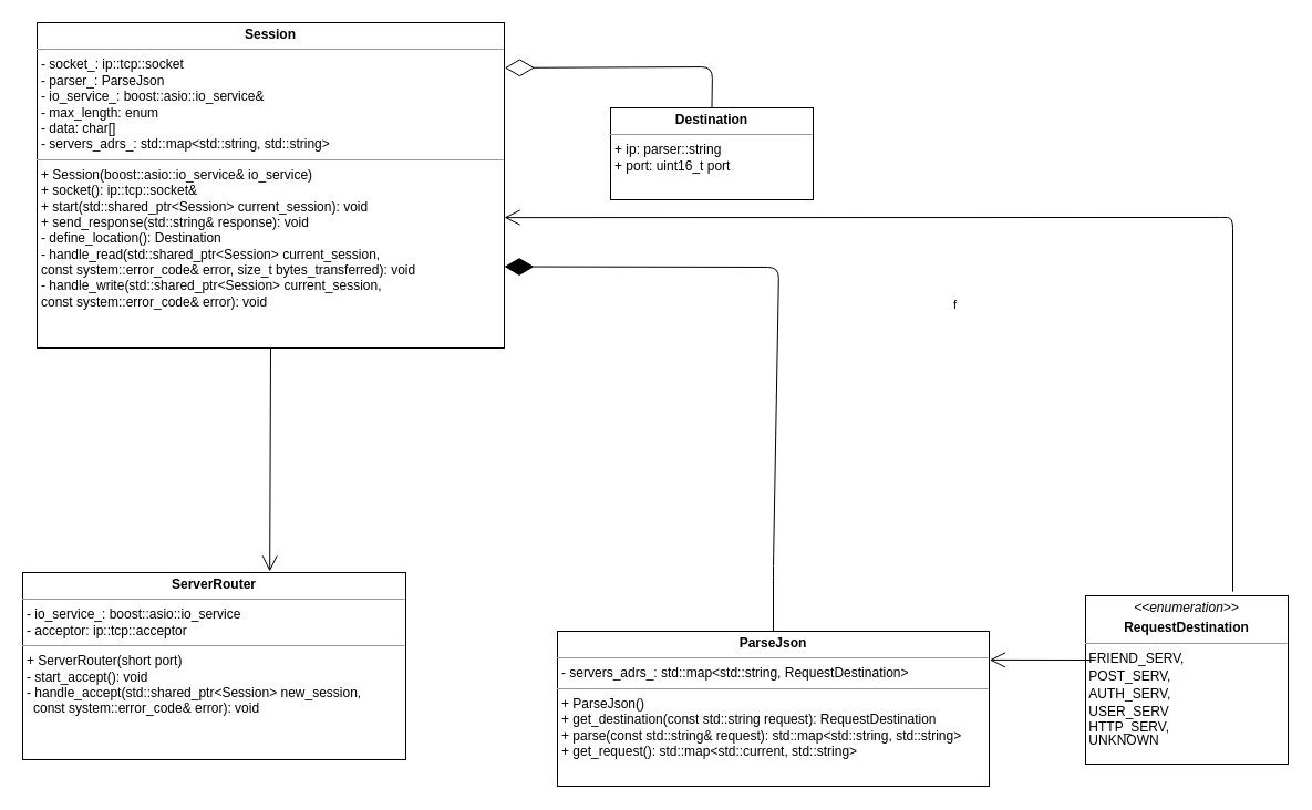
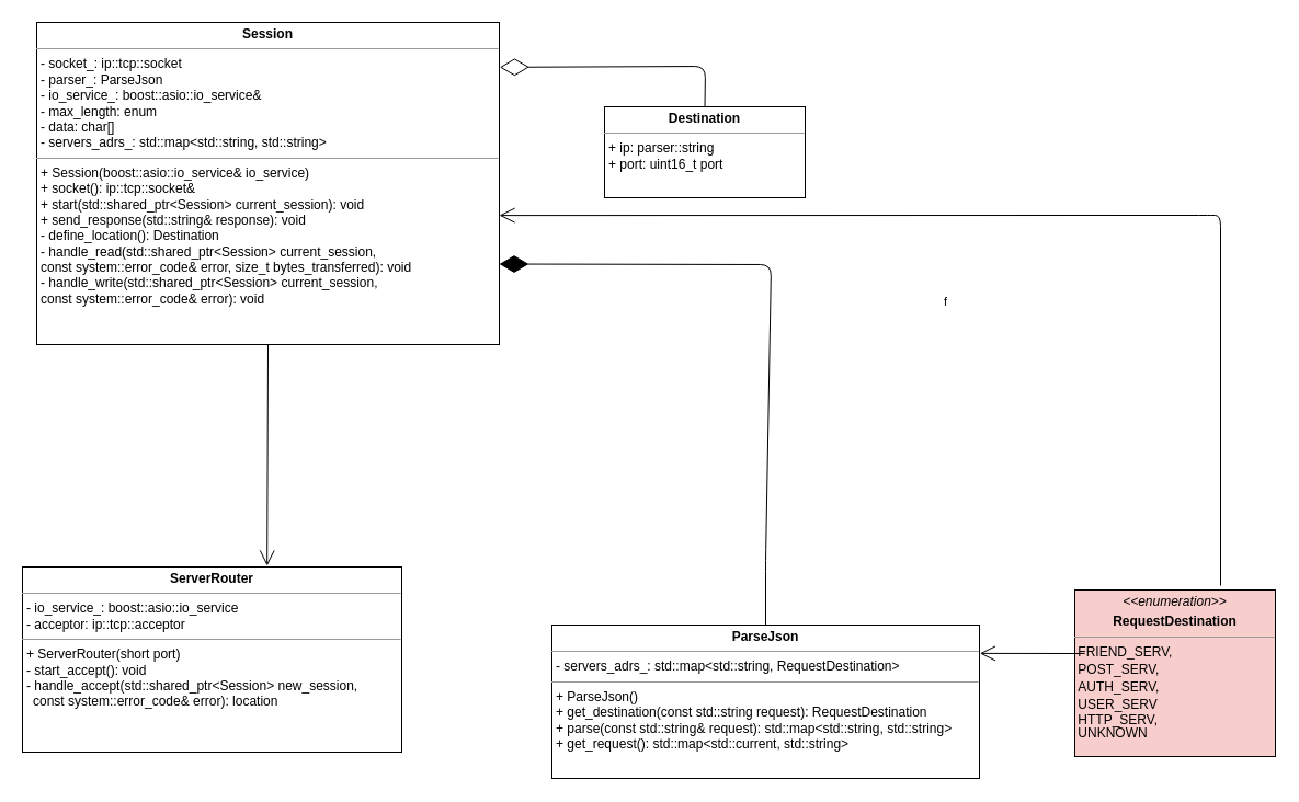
- <mxCell id="2" value="&lt;p style=&quot;margin: 0px ; margin-top: 4px ; text-align: center&quot;&gt;&lt;b&gt;ServerRouter&lt;/b&gt;&lt;/p&gt;&lt;hr size=&quot;1&quot;&gt;&lt;p style=&quot;margin: 0px ; margin-left: 4px&quot;&gt;- io_service_: boost::asio::io_service&lt;br&gt;&lt;/p&gt;&lt;p style=&quot;margin: 0px ; margin-left: 4px&quot;&gt;- acceptor: ip::tcp::acceptor&lt;/p&gt;&lt;hr size=&quot;1&quot;&gt;&lt;p style=&quot;margin: 0px ; margin-left: 4px&quot;&gt;+ ServerRouter(short port)&lt;/p&gt;&lt;p style=&quot;margin: 0px ; margin-left: 4px&quot;&gt;- start_accept(): void&lt;/p&gt;&lt;p style=&quot;margin: 0px ; margin-left: 4px&quot;&gt;- handle_accept(std::shared_ptr&amp;lt;Session&amp;gt; new_session,&lt;/p&gt;&amp;nbsp; &amp;nbsp;const system::error_code&amp;amp; error): void" style="verticalAlign=top;align=left;overflow=fill;fontSize=12;fontFamily=Helvetica;html=1;" parent="1" vertex="1"><mxGeometry x="20" y="517" width="346" height="169" as="geometry" /></mxCell>
+ <mxCell id="2" value="&lt;p style=&quot;margin: 0px ; margin-top: 4px ; text-align: center&quot;&gt;&lt;b&gt;ServerRouter&lt;/b&gt;&lt;/p&gt;&lt;hr size=&quot;1&quot;&gt;&lt;p style=&quot;margin: 0px ; margin-left: 4px&quot;&gt;- io_service_: boost::asio::io_service&lt;br&gt;&lt;/p&gt;&lt;p style=&quot;margin: 0px ; margin-left: 4px&quot;&gt;- acceptor: ip::tcp::acceptor&lt;/p&gt;&lt;hr size=&quot;1&quot;&gt;&lt;p style=&quot;margin: 0px ; margin-left: 4px&quot;&gt;+ ServerRouter(short port)&lt;/p&gt;&lt;p style=&quot;margin: 0px ; margin-left: 4px&quot;&gt;- start_accept(): void&lt;/p&gt;&lt;p style=&quot;margin: 0px ; margin-left: 4px&quot;&gt;- handle_accept(std::shared_ptr&amp;lt;Session&amp;gt; new_session,&lt;/p&gt;&amp;nbsp; &amp;nbsp;const system::error_code&amp;amp; error): location" style="verticalAlign=top;align=left;overflow=fill;fontSize=12;fontFamily=Helvetica;html=1;" parent="1" vertex="1"><mxGeometry x="20" y="517" width="346" height="169" as="geometry" /></mxCell>
- <mxCell id="8" value="&lt;p style=&quot;margin: 0px ; margin-top: 4px ; text-align: center&quot;&gt;&lt;i&gt;&amp;lt;&amp;lt;enumeration&amp;gt;&amp;gt;&lt;/i&gt;&lt;br&gt;&lt;/p&gt;&lt;p style=&quot;margin: 0px ; margin-top: 4px ; text-align: center&quot;&gt;&lt;b&gt;RequestDestination&lt;/b&gt;&lt;/p&gt;&lt;hr size=&quot;1&quot;&gt;&lt;div style=&quot;height: 2px&quot;&gt;&amp;nbsp;FRIEND_SERV,&lt;/div&gt;&lt;div style=&quot;height: 2px&quot;&gt;&lt;br&gt;&lt;/div&gt;&lt;div style=&quot;height: 2px&quot;&gt;&lt;br&gt;&lt;/div&gt;&lt;div style=&quot;height: 2px&quot;&gt;&lt;br&gt;&lt;/div&gt;&lt;div style=&quot;height: 2px&quot;&gt;&lt;br&gt;&lt;/div&gt;&lt;div style=&quot;height: 2px&quot;&gt;&lt;br&gt;&lt;/div&gt;&lt;div style=&quot;height: 2px&quot;&gt;&lt;br&gt;&lt;/div&gt;&lt;div style=&quot;height: 2px&quot;&gt;&lt;br&gt;&lt;/div&gt;&lt;div style=&quot;height: 2px&quot;&gt;&amp;nbsp;POST_SERV,&lt;/div&gt;&lt;div style=&quot;height: 2px&quot;&gt;&lt;br&gt;&lt;/div&gt;&lt;div style=&quot;height: 2px&quot;&gt;&lt;br&gt;&lt;/div&gt;&lt;div style=&quot;height: 2px&quot;&gt;&lt;br&gt;&lt;/div&gt;&lt;div style=&quot;height: 2px&quot;&gt;&lt;br&gt;&lt;/div&gt;&lt;div style=&quot;height: 2px&quot;&gt;&lt;br&gt;&lt;/div&gt;&lt;div style=&quot;height: 2px&quot;&gt;&lt;br&gt;&lt;/div&gt;&lt;div style=&quot;height: 2px&quot;&gt;&lt;br&gt;&lt;/div&gt;&lt;div style=&quot;height: 2px&quot;&gt;&amp;nbsp;AUTH_SERV,&lt;/div&gt;&lt;div style=&quot;height: 2px&quot;&gt;&lt;br&gt;&lt;/div&gt;&lt;div style=&quot;height: 2px&quot;&gt;&lt;br&gt;&lt;/div&gt;&lt;div style=&quot;height: 2px&quot;&gt;&lt;br&gt;&lt;/div&gt;&lt;div style=&quot;height: 2px&quot;&gt;&lt;br&gt;&lt;/div&gt;&lt;div style=&quot;height: 2px&quot;&gt;&lt;br&gt;&lt;/div&gt;&lt;div style=&quot;height: 2px&quot;&gt;&lt;br&gt;&lt;/div&gt;&lt;div style=&quot;height: 2px&quot;&gt;&lt;br&gt;&lt;/div&gt;&lt;div style=&quot;height: 2px&quot;&gt;&amp;nbsp;USER_SERV&lt;/div&gt;&lt;div style=&quot;height: 2px&quot;&gt;&lt;br&gt;&lt;/div&gt;&lt;div style=&quot;height: 2px&quot;&gt;&lt;br&gt;&lt;/div&gt;&lt;div style=&quot;height: 2px&quot;&gt;&lt;br&gt;&lt;/div&gt;&lt;div style=&quot;height: 2px&quot;&gt;&lt;br&gt;&lt;/div&gt;&lt;div style=&quot;height: 2px&quot;&gt;&lt;br&gt;&lt;/div&gt;&lt;div style=&quot;height: 2px&quot;&gt;&lt;br&gt;&lt;/div&gt;&lt;div style=&quot;height: 2px&quot;&gt;&amp;nbsp;HTTP_SERV,&lt;/div&gt;&lt;div style=&quot;height: 2px&quot;&gt;&lt;br&gt;&lt;/div&gt;&lt;div style=&quot;height: 2px&quot;&gt;&lt;br&gt;&lt;/div&gt;&lt;div style=&quot;height: 2px&quot;&gt;&lt;br&gt;&lt;/div&gt;&lt;div style=&quot;height: 2px&quot;&gt;&lt;br&gt;&lt;/div&gt;&lt;div style=&quot;height: 2px&quot;&gt;&lt;br&gt;&lt;/div&gt;&lt;div style=&quot;height: 2px&quot;&gt;&amp;nbsp;UNKNOWN&lt;/div&gt;" style="verticalAlign=top;align=left;overflow=fill;fontSize=12;fontFamily=Helvetica;html=1;" parent="1" vertex="1"><mxGeometry x="980" y="538" width="183" height="152" as="geometry" /></mxCell>
+ <mxCell id="8" value="&lt;p style=&quot;margin: 0px ; margin-top: 4px ; text-align: center&quot;&gt;&lt;i&gt;&amp;lt;&amp;lt;enumeration&amp;gt;&amp;gt;&lt;/i&gt;&lt;br&gt;&lt;/p&gt;&lt;p style=&quot;margin: 0px ; margin-top: 4px ; text-align: center&quot;&gt;&lt;b&gt;RequestDestination&lt;/b&gt;&lt;/p&gt;&lt;hr size=&quot;1&quot;&gt;&lt;div style=&quot;height: 2px&quot;&gt;&amp;nbsp;FRIEND_SERV,&lt;/div&gt;&lt;div style=&quot;height: 2px&quot;&gt;&lt;br&gt;&lt;/div&gt;&lt;div style=&quot;height: 2px&quot;&gt;&lt;br&gt;&lt;/div&gt;&lt;div style=&quot;height: 2px&quot;&gt;&lt;br&gt;&lt;/div&gt;&lt;div style=&quot;height: 2px&quot;&gt;&lt;br&gt;&lt;/div&gt;&lt;div style=&quot;height: 2px&quot;&gt;&lt;br&gt;&lt;/div&gt;&lt;div style=&quot;height: 2px&quot;&gt;&lt;br&gt;&lt;/div&gt;&lt;div style=&quot;height: 2px&quot;&gt;&lt;br&gt;&lt;/div&gt;&lt;div style=&quot;height: 2px&quot;&gt;&amp;nbsp;POST_SERV,&lt;/div&gt;&lt;div style=&quot;height: 2px&quot;&gt;&lt;br&gt;&lt;/div&gt;&lt;div style=&quot;height: 2px&quot;&gt;&lt;br&gt;&lt;/div&gt;&lt;div style=&quot;height: 2px&quot;&gt;&lt;br&gt;&lt;/div&gt;&lt;div style=&quot;height: 2px&quot;&gt;&lt;br&gt;&lt;/div&gt;&lt;div style=&quot;height: 2px&quot;&gt;&lt;br&gt;&lt;/div&gt;&lt;div style=&quot;height: 2px&quot;&gt;&lt;br&gt;&lt;/div&gt;&lt;div style=&quot;height: 2px&quot;&gt;&lt;br&gt;&lt;/div&gt;&lt;div style=&quot;height: 2px&quot;&gt;&amp;nbsp;AUTH_SERV,&lt;/div&gt;&lt;div style=&quot;height: 2px&quot;&gt;&lt;br&gt;&lt;/div&gt;&lt;div style=&quot;height: 2px&quot;&gt;&lt;br&gt;&lt;/div&gt;&lt;div style=&quot;height: 2px&quot;&gt;&lt;br&gt;&lt;/div&gt;&lt;div style=&quot;height: 2px&quot;&gt;&lt;br&gt;&lt;/div&gt;&lt;div style=&quot;height: 2px&quot;&gt;&lt;br&gt;&lt;/div&gt;&lt;div style=&quot;height: 2px&quot;&gt;&lt;br&gt;&lt;/div&gt;&lt;div style=&quot;height: 2px&quot;&gt;&lt;br&gt;&lt;/div&gt;&lt;div style=&quot;height: 2px&quot;&gt;&amp;nbsp;USER_SERV&lt;/div&gt;&lt;div style=&quot;height: 2px&quot;&gt;&lt;br&gt;&lt;/div&gt;&lt;div style=&quot;height: 2px&quot;&gt;&lt;br&gt;&lt;/div&gt;&lt;div style=&quot;height: 2px&quot;&gt;&lt;br&gt;&lt;/div&gt;&lt;div style=&quot;height: 2px&quot;&gt;&lt;br&gt;&lt;/div&gt;&lt;div style=&quot;height: 2px&quot;&gt;&lt;br&gt;&lt;/div&gt;&lt;div style=&quot;height: 2px&quot;&gt;&lt;br&gt;&lt;/div&gt;&lt;div style=&quot;height: 2px&quot;&gt;&amp;nbsp;HTTP_SERV,&lt;/div&gt;&lt;div style=&quot;height: 2px&quot;&gt;&lt;br&gt;&lt;/div&gt;&lt;div style=&quot;height: 2px&quot;&gt;&lt;br&gt;&lt;/div&gt;&lt;div style=&quot;height: 2px&quot;&gt;&lt;br&gt;&lt;/div&gt;&lt;div style=&quot;height: 2px&quot;&gt;&lt;br&gt;&lt;/div&gt;&lt;div style=&quot;height: 2px&quot;&gt;&lt;br&gt;&lt;/div&gt;&lt;div style=&quot;height: 2px&quot;&gt;&amp;nbsp;UNKNOWN&lt;/div&gt;" style="verticalAlign=top;align=left;overflow=fill;fontSize=12;fontFamily=Helvetica;html=1;fillColor=#f8cecc;" parent="1" vertex="1"><mxGeometry x="980" y="538" width="183" height="152" as="geometry" /></mxCell>
